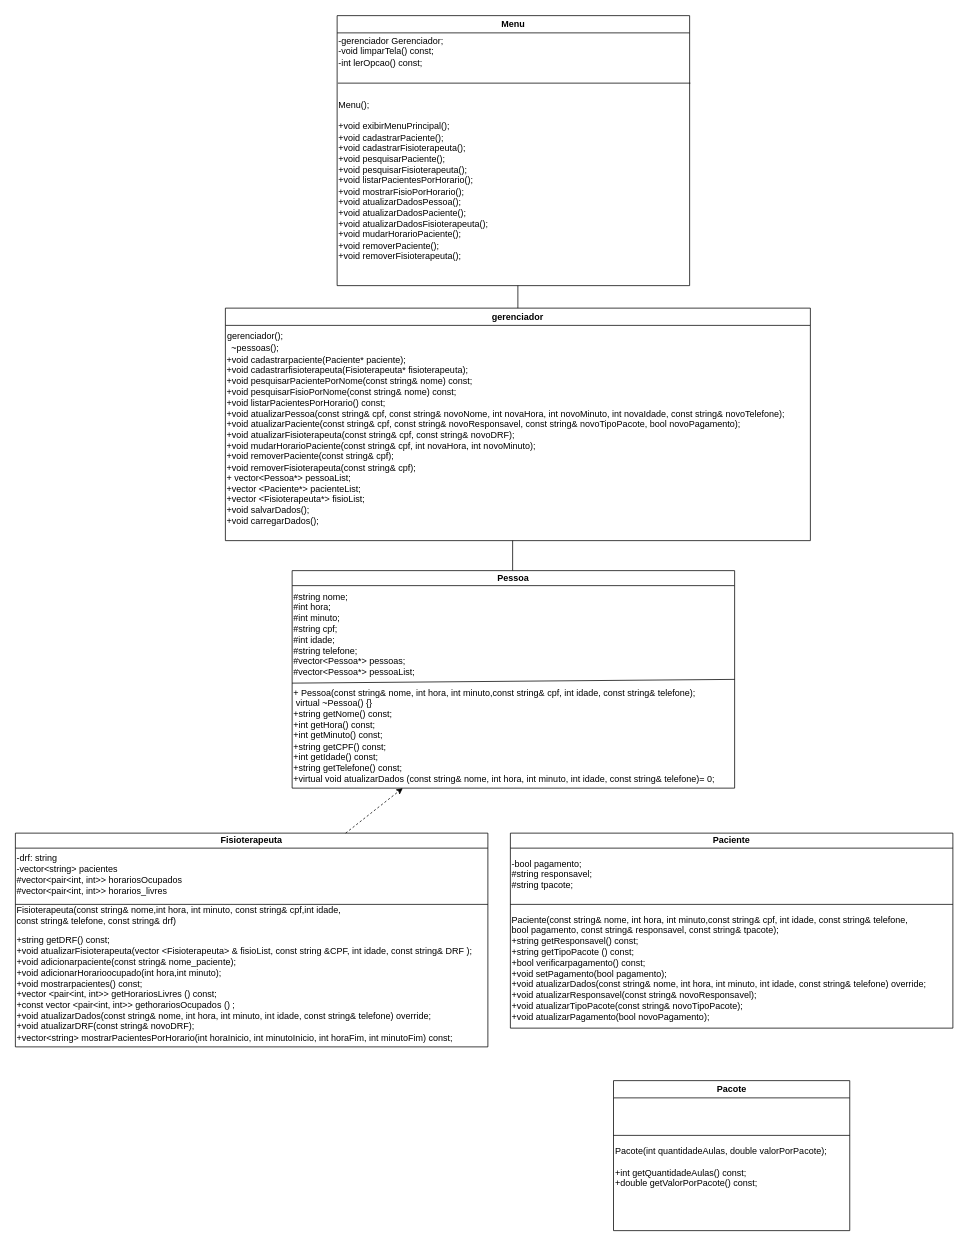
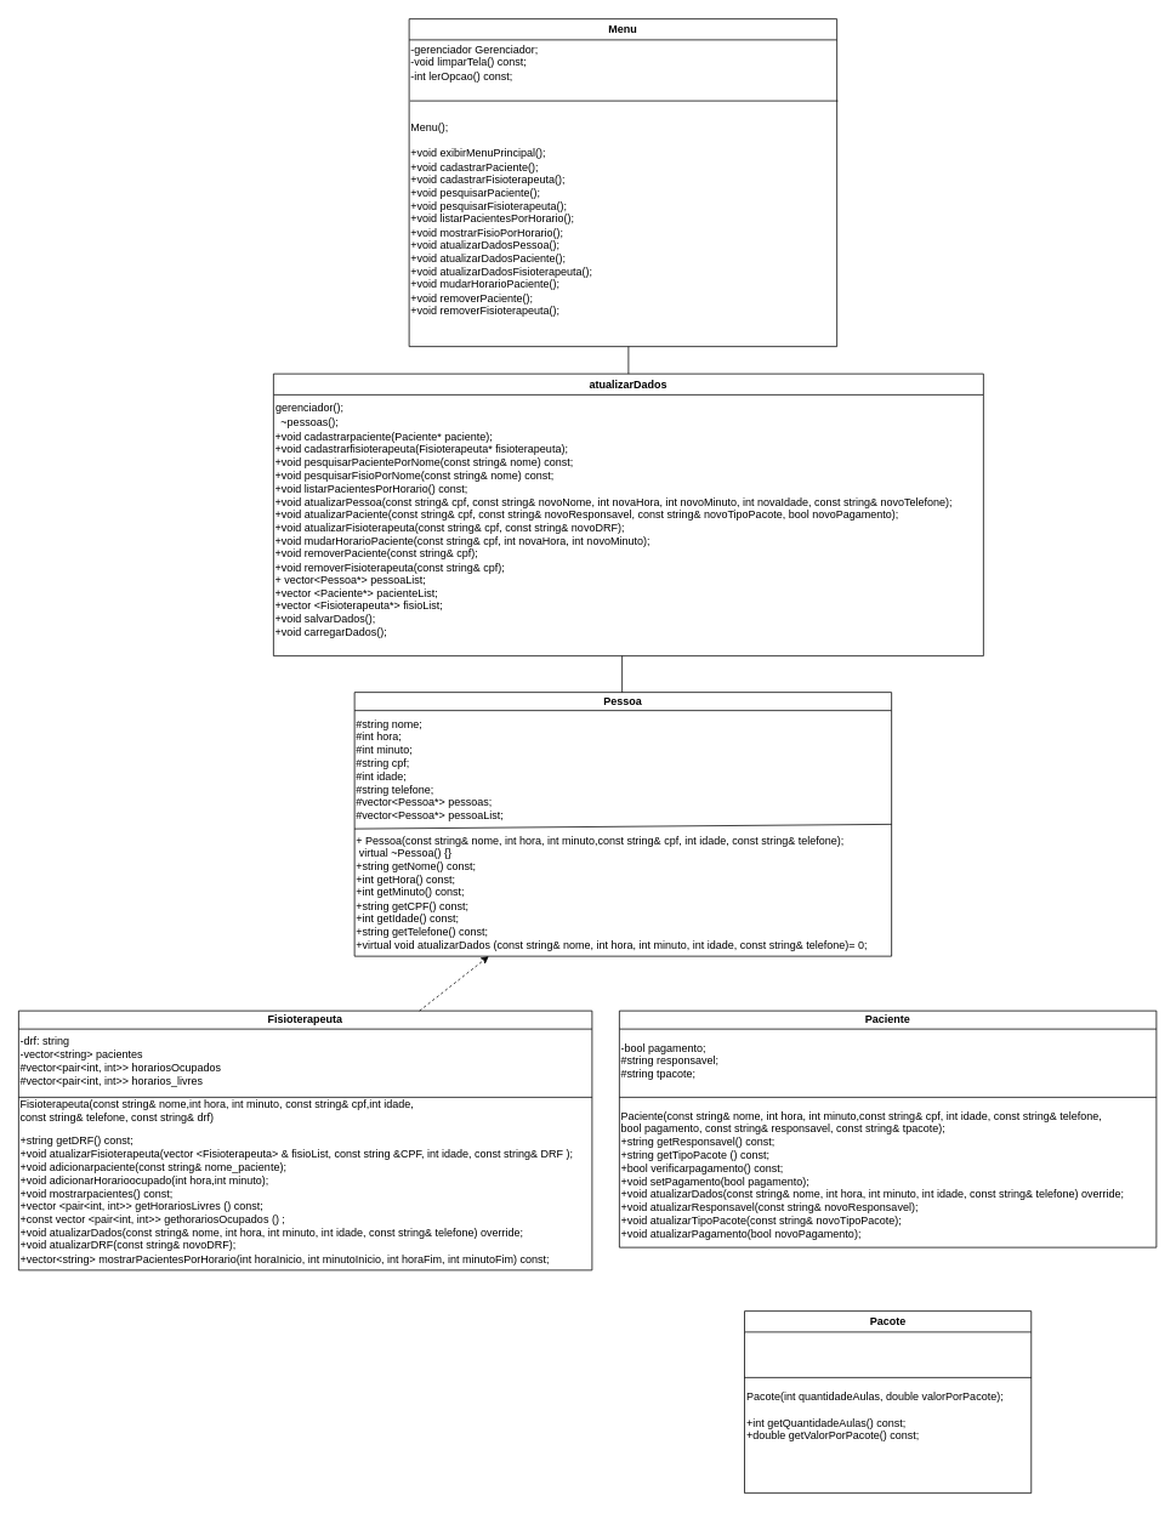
- <mxCell id="18" value="gerenciador" style="swimlane;whiteSpace=wrap;html=1;" vertex="1" parent="1"><mxGeometry x="300" y="410" width="780" height="310" as="geometry" /></mxCell>
+ <mxCell id="18" value="atualizarDados" style="swimlane;whiteSpace=wrap;html=1;" vertex="1" parent="1"><mxGeometry x="300" y="410" width="780" height="310" as="geometry" /></mxCell>
